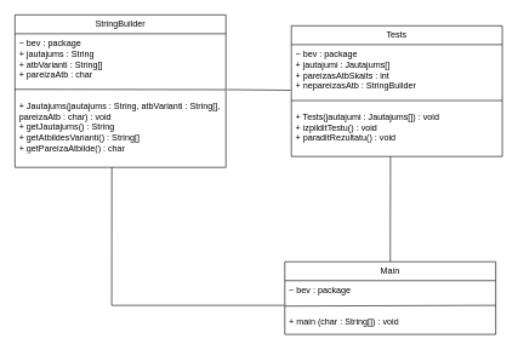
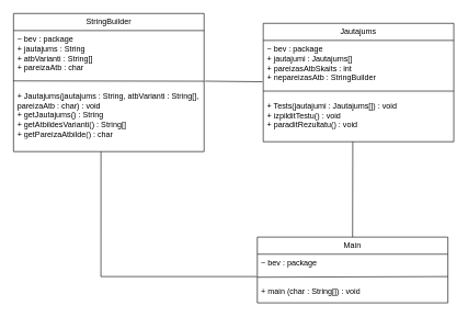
- <mxCell id="5" value="Tests" style="swimlane;fontStyle=0;childLayout=stackLayout;horizontal=1;startSize=26;fillColor=none;horizontalStack=0;resizeParent=1;resizeParentMax=0;resizeLast=0;collapsible=1;marginBottom=0;whiteSpace=wrap;html=1;" vertex="1" parent="1"><mxGeometry x="400" y="35" width="290" height="180" as="geometry" /></mxCell>
+ <mxCell id="5" value="Jautajums" style="swimlane;fontStyle=0;childLayout=stackLayout;horizontal=1;startSize=26;fillColor=none;horizontalStack=0;resizeParent=1;resizeParentMax=0;resizeLast=0;collapsible=1;marginBottom=0;whiteSpace=wrap;html=1;" vertex="1" parent="1"><mxGeometry x="400" y="35" width="290" height="180" as="geometry" /></mxCell>
